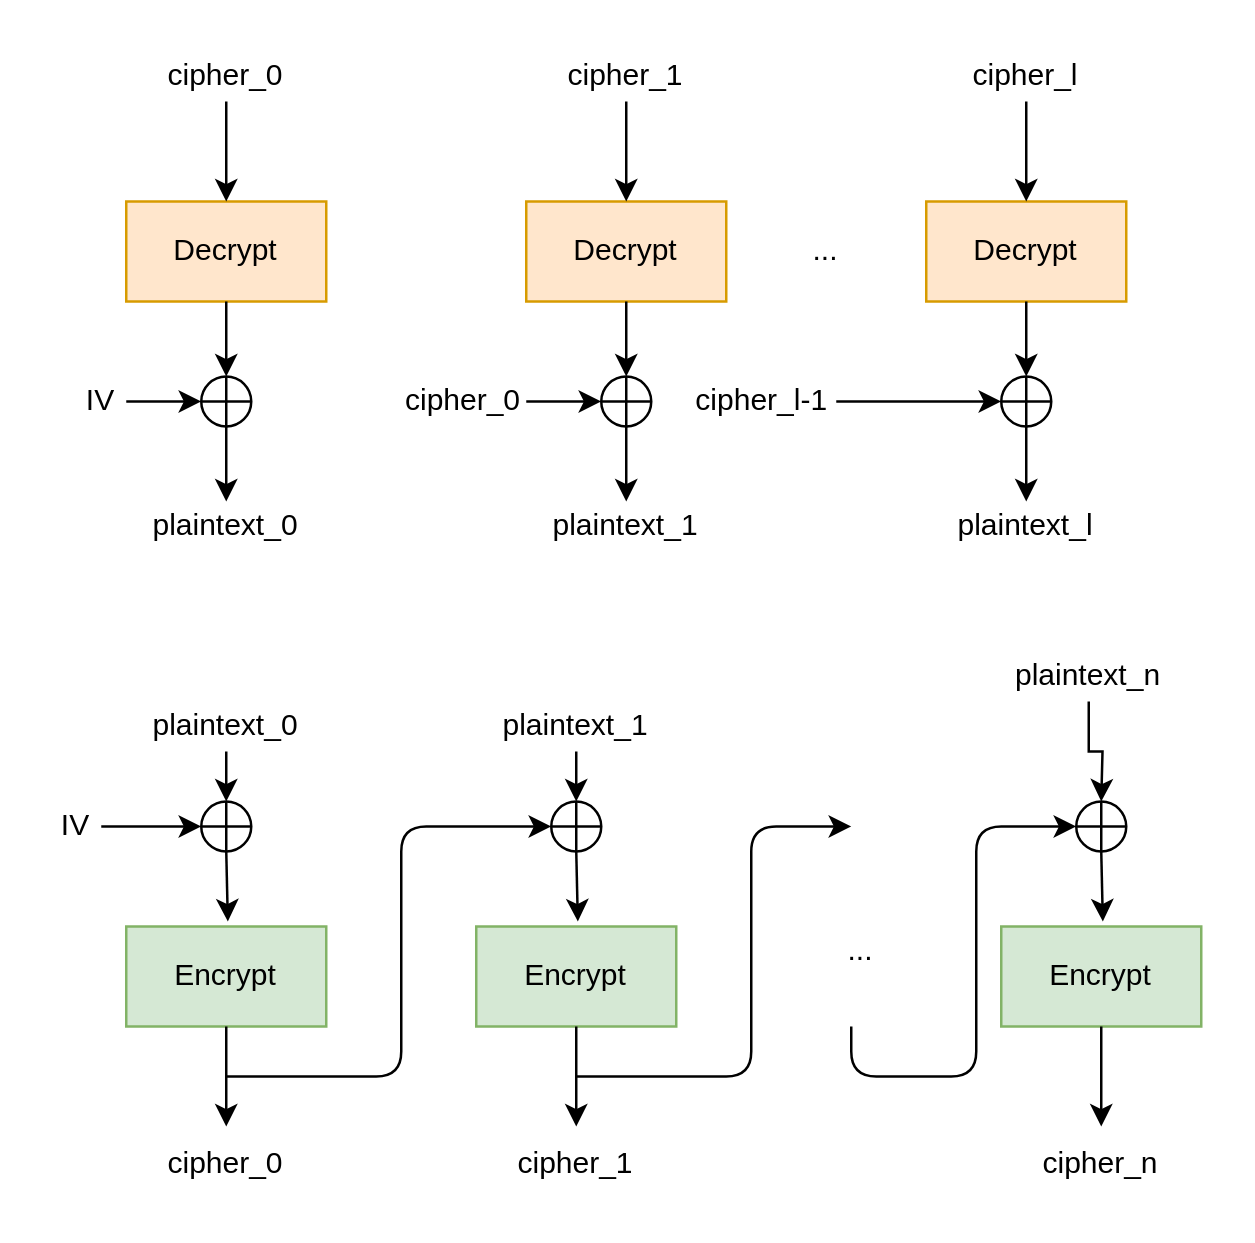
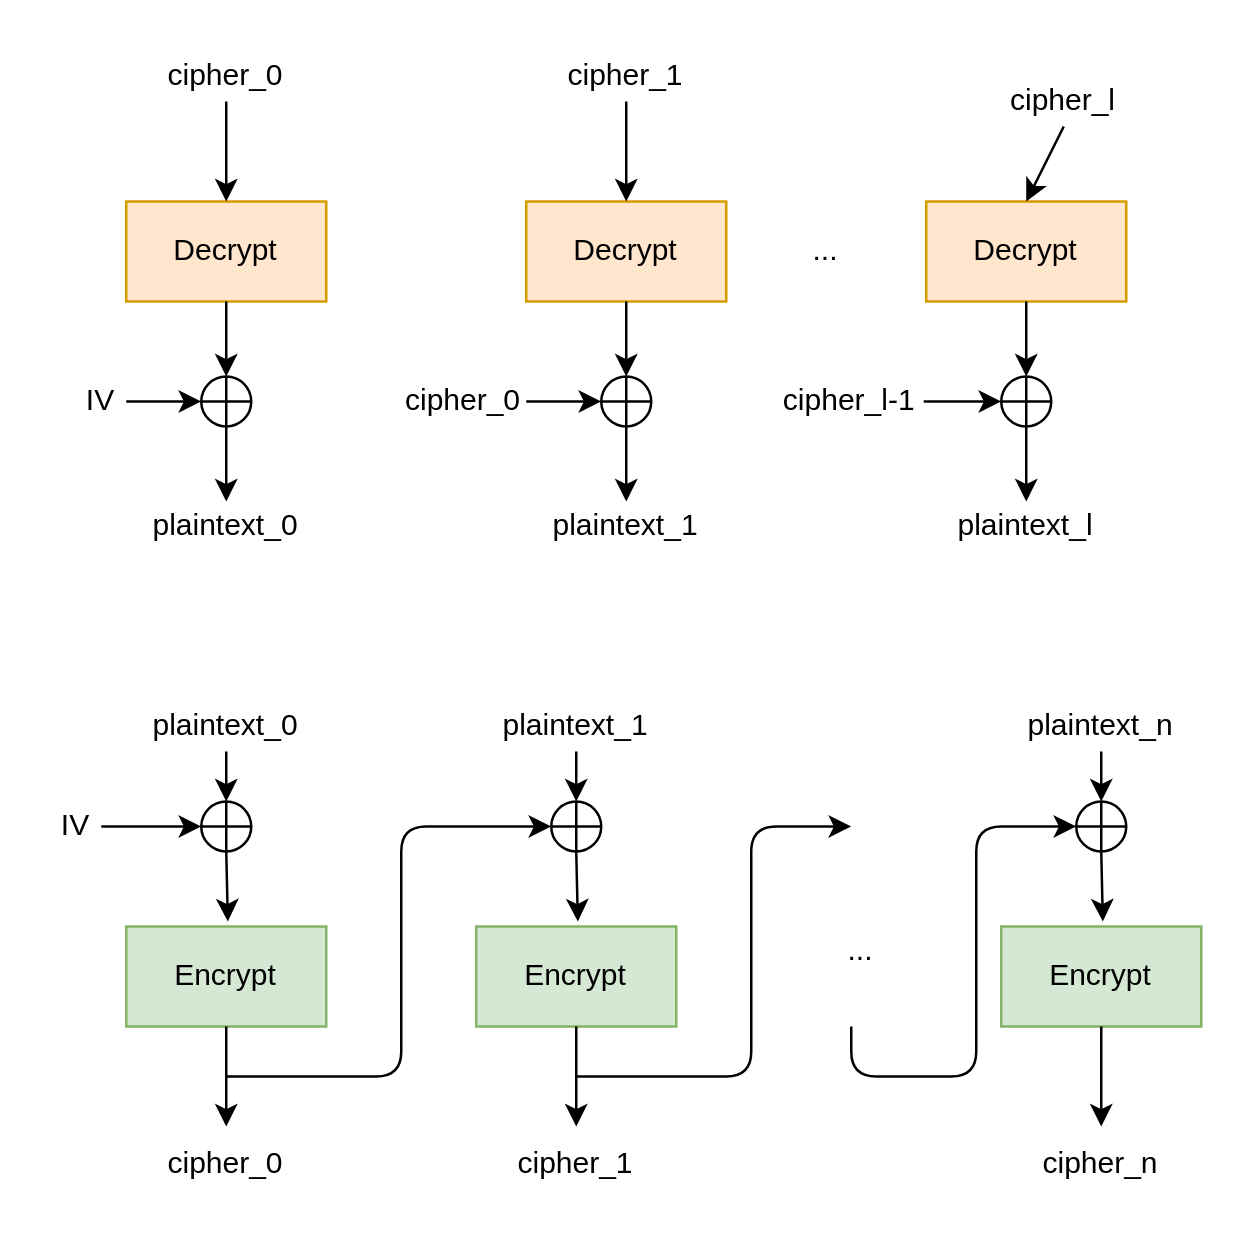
- <mxCell id="26" value="cipher_l" style="text;html=1;strokeColor=none;fillColor=none;align=center;verticalAlign=middle;whiteSpace=wrap;rounded=0;" parent="1" vertex="1"><mxGeometry x="390" y="20" width="40" height="20" as="geometry" /></mxCell>
+ <mxCell id="26" value="cipher_l" style="text;html=1;strokeColor=none;fillColor=none;align=center;verticalAlign=middle;whiteSpace=wrap;rounded=0;" parent="1" vertex="1"><mxGeometry x="405" y="30" width="40" height="20" as="geometry" /></mxCell>
- <mxCell id="32" value="&lt;div&gt;cipher_l-1&lt;/div&gt;" style="text;html=1;strokeColor=none;fillColor=none;align=center;verticalAlign=middle;whiteSpace=wrap;rounded=0;" parent="1" vertex="1"><mxGeometry x="275" y="150" width="59" height="20" as="geometry" /></mxCell>
+ <mxCell id="32" value="&lt;div&gt;cipher_l-1&lt;/div&gt;" style="text;html=1;strokeColor=none;fillColor=none;align=center;verticalAlign=middle;whiteSpace=wrap;rounded=0;" parent="1" vertex="1"><mxGeometry x="310" y="150" width="59" height="20" as="geometry" /></mxCell>
- <mxCell id="65" value="plaintext_n" style="text;html=1;strokeColor=none;fillColor=none;align=center;verticalAlign=middle;whiteSpace=wrap;rounded=0;" vertex="1" parent="1"><mxGeometry x="415" y="260" width="40" height="20" as="geometry" /></mxCell>
+ <mxCell id="65" value="plaintext_n" style="text;html=1;strokeColor=none;fillColor=none;align=center;verticalAlign=middle;whiteSpace=wrap;rounded=0;" vertex="1" parent="1"><mxGeometry x="420" y="280" width="40" height="20" as="geometry" /></mxCell>
